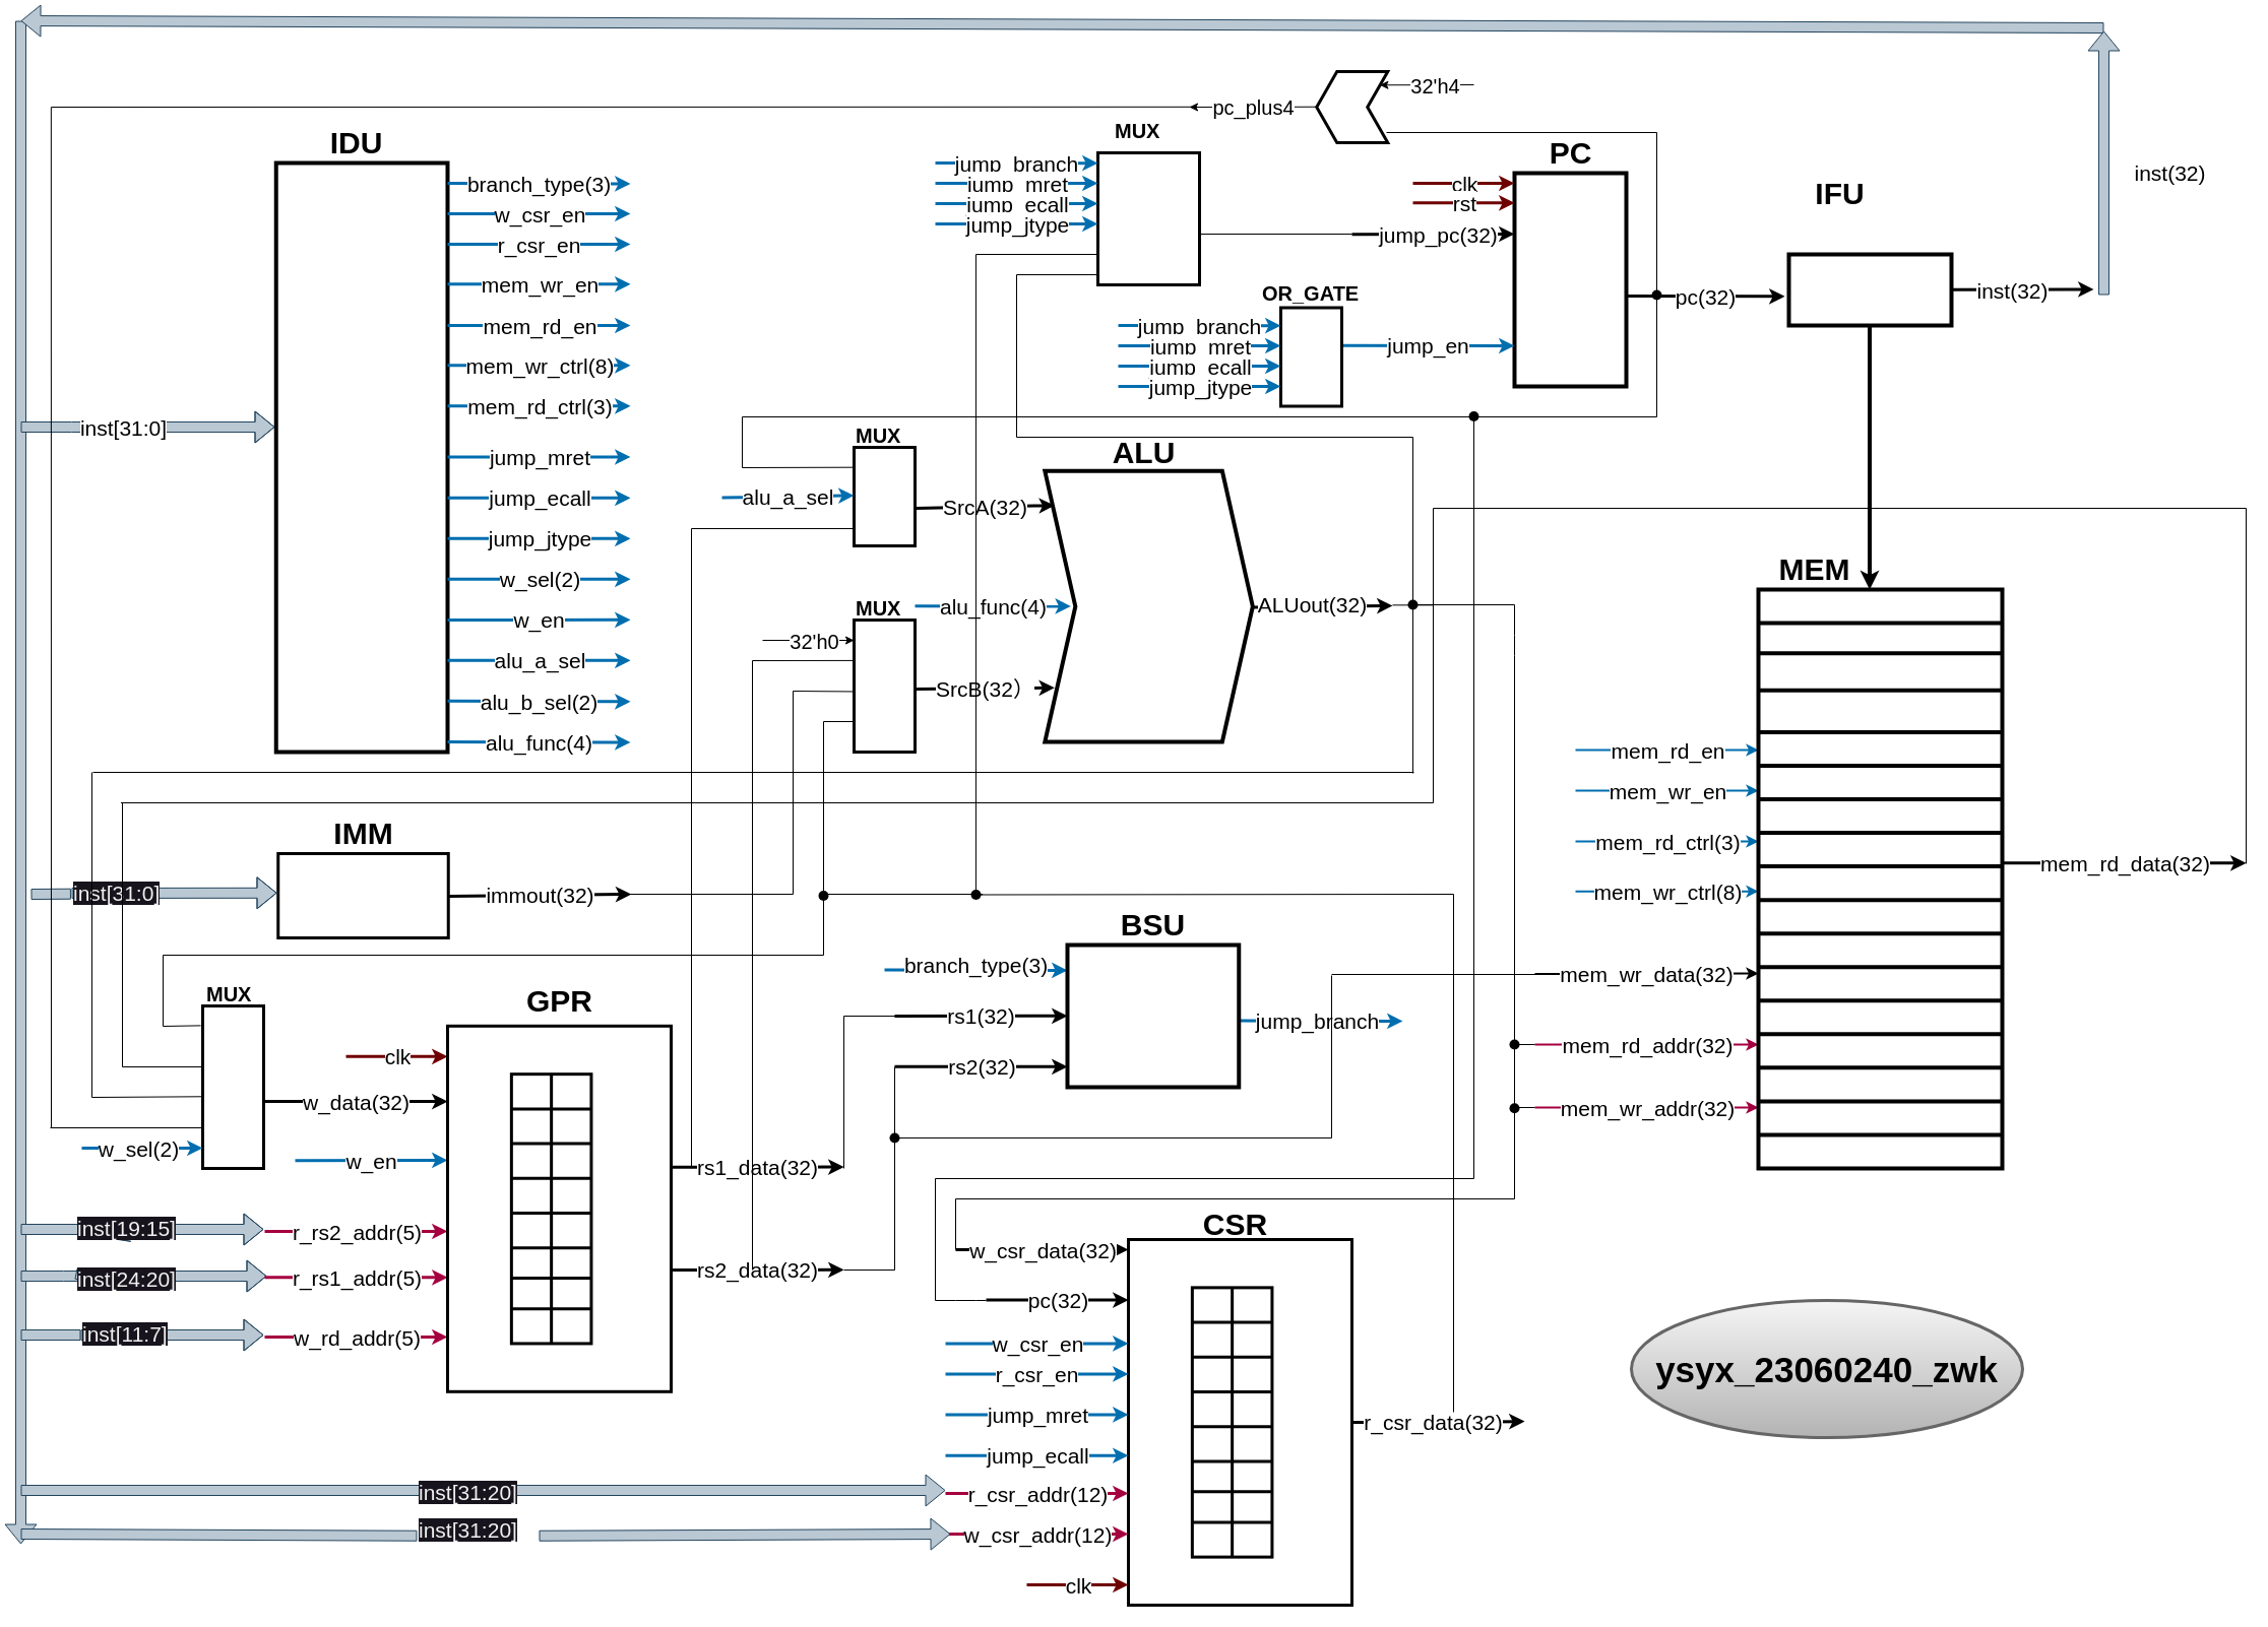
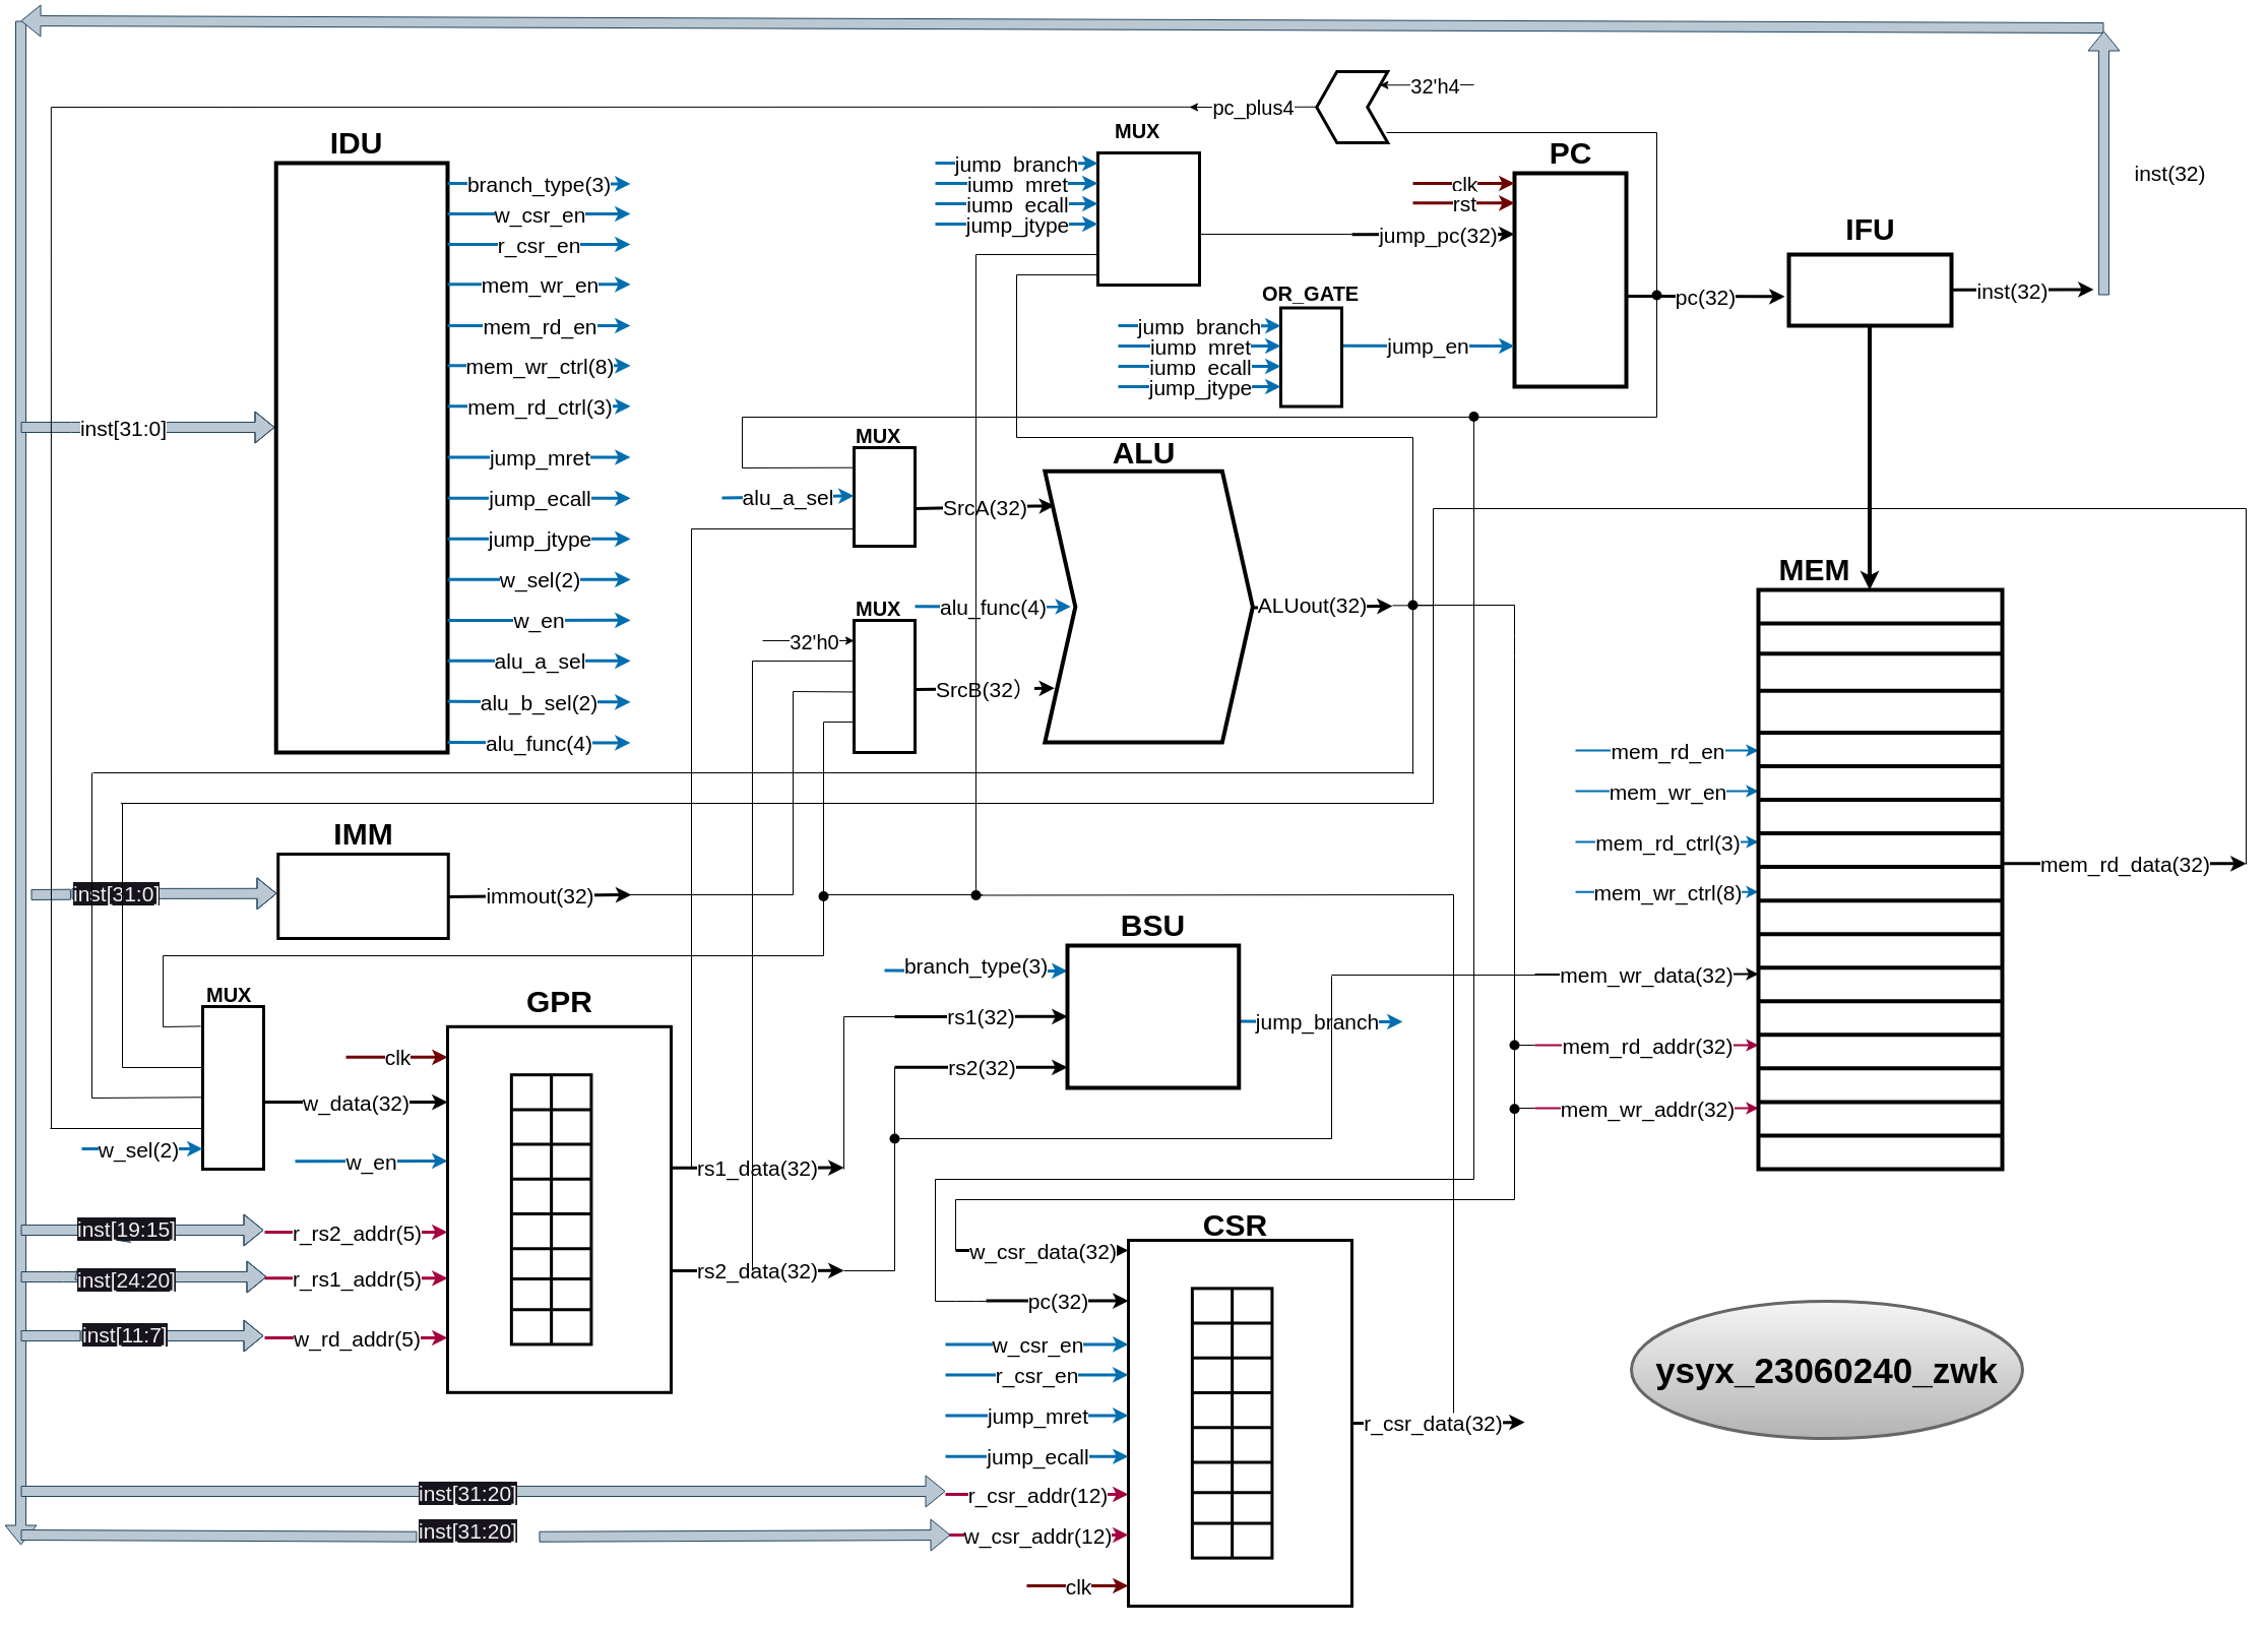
- <mxCell id="30" value="&lt;b&gt;&lt;font style=&quot;font-size: 30px;&quot;&gt;IFU&lt;/font&gt;&lt;/b&gt;" style="text;html=1;align=center;verticalAlign=middle;resizable=0;points=[];autosize=1;strokeColor=none;fillColor=none;fontSize=21;" parent="1" vertex="1"><mxGeometry x="1775" y="165" width="70" height="50" as="geometry" /></mxCell>
+ <mxCell id="30" value="&lt;b&gt;&lt;font style=&quot;font-size: 30px;&quot;&gt;IFU&lt;/font&gt;&lt;/b&gt;" style="text;html=1;align=center;verticalAlign=middle;resizable=0;points=[];autosize=1;strokeColor=none;fillColor=none;fontSize=21;" parent="1" vertex="1"><mxGeometry x="1805" y="200" width="70" height="50" as="geometry" /></mxCell>
